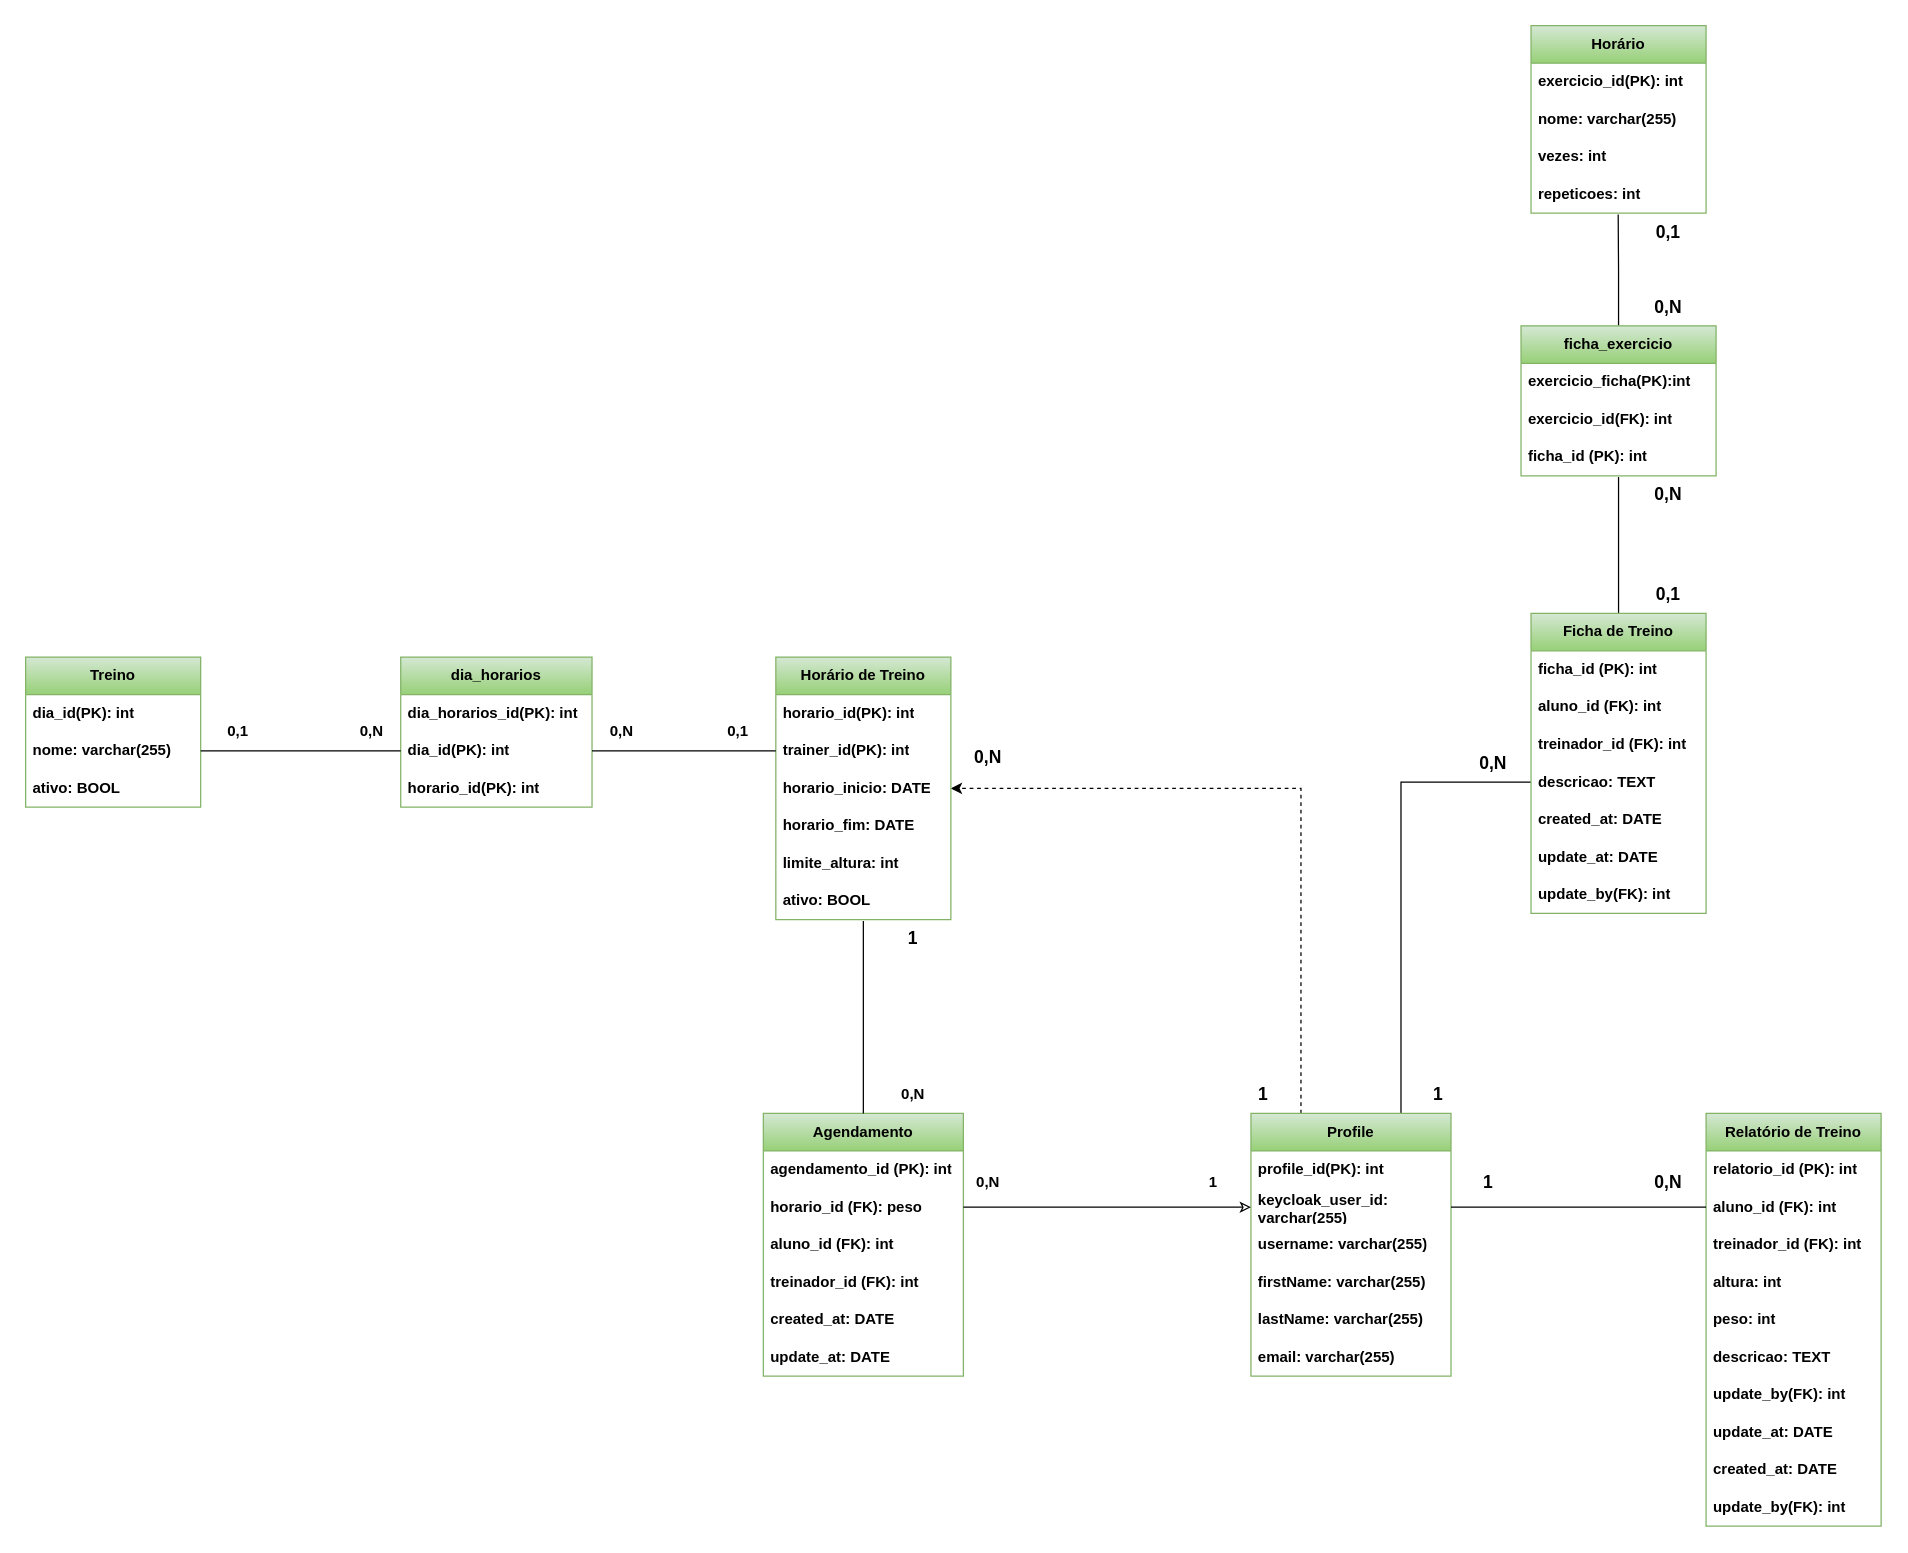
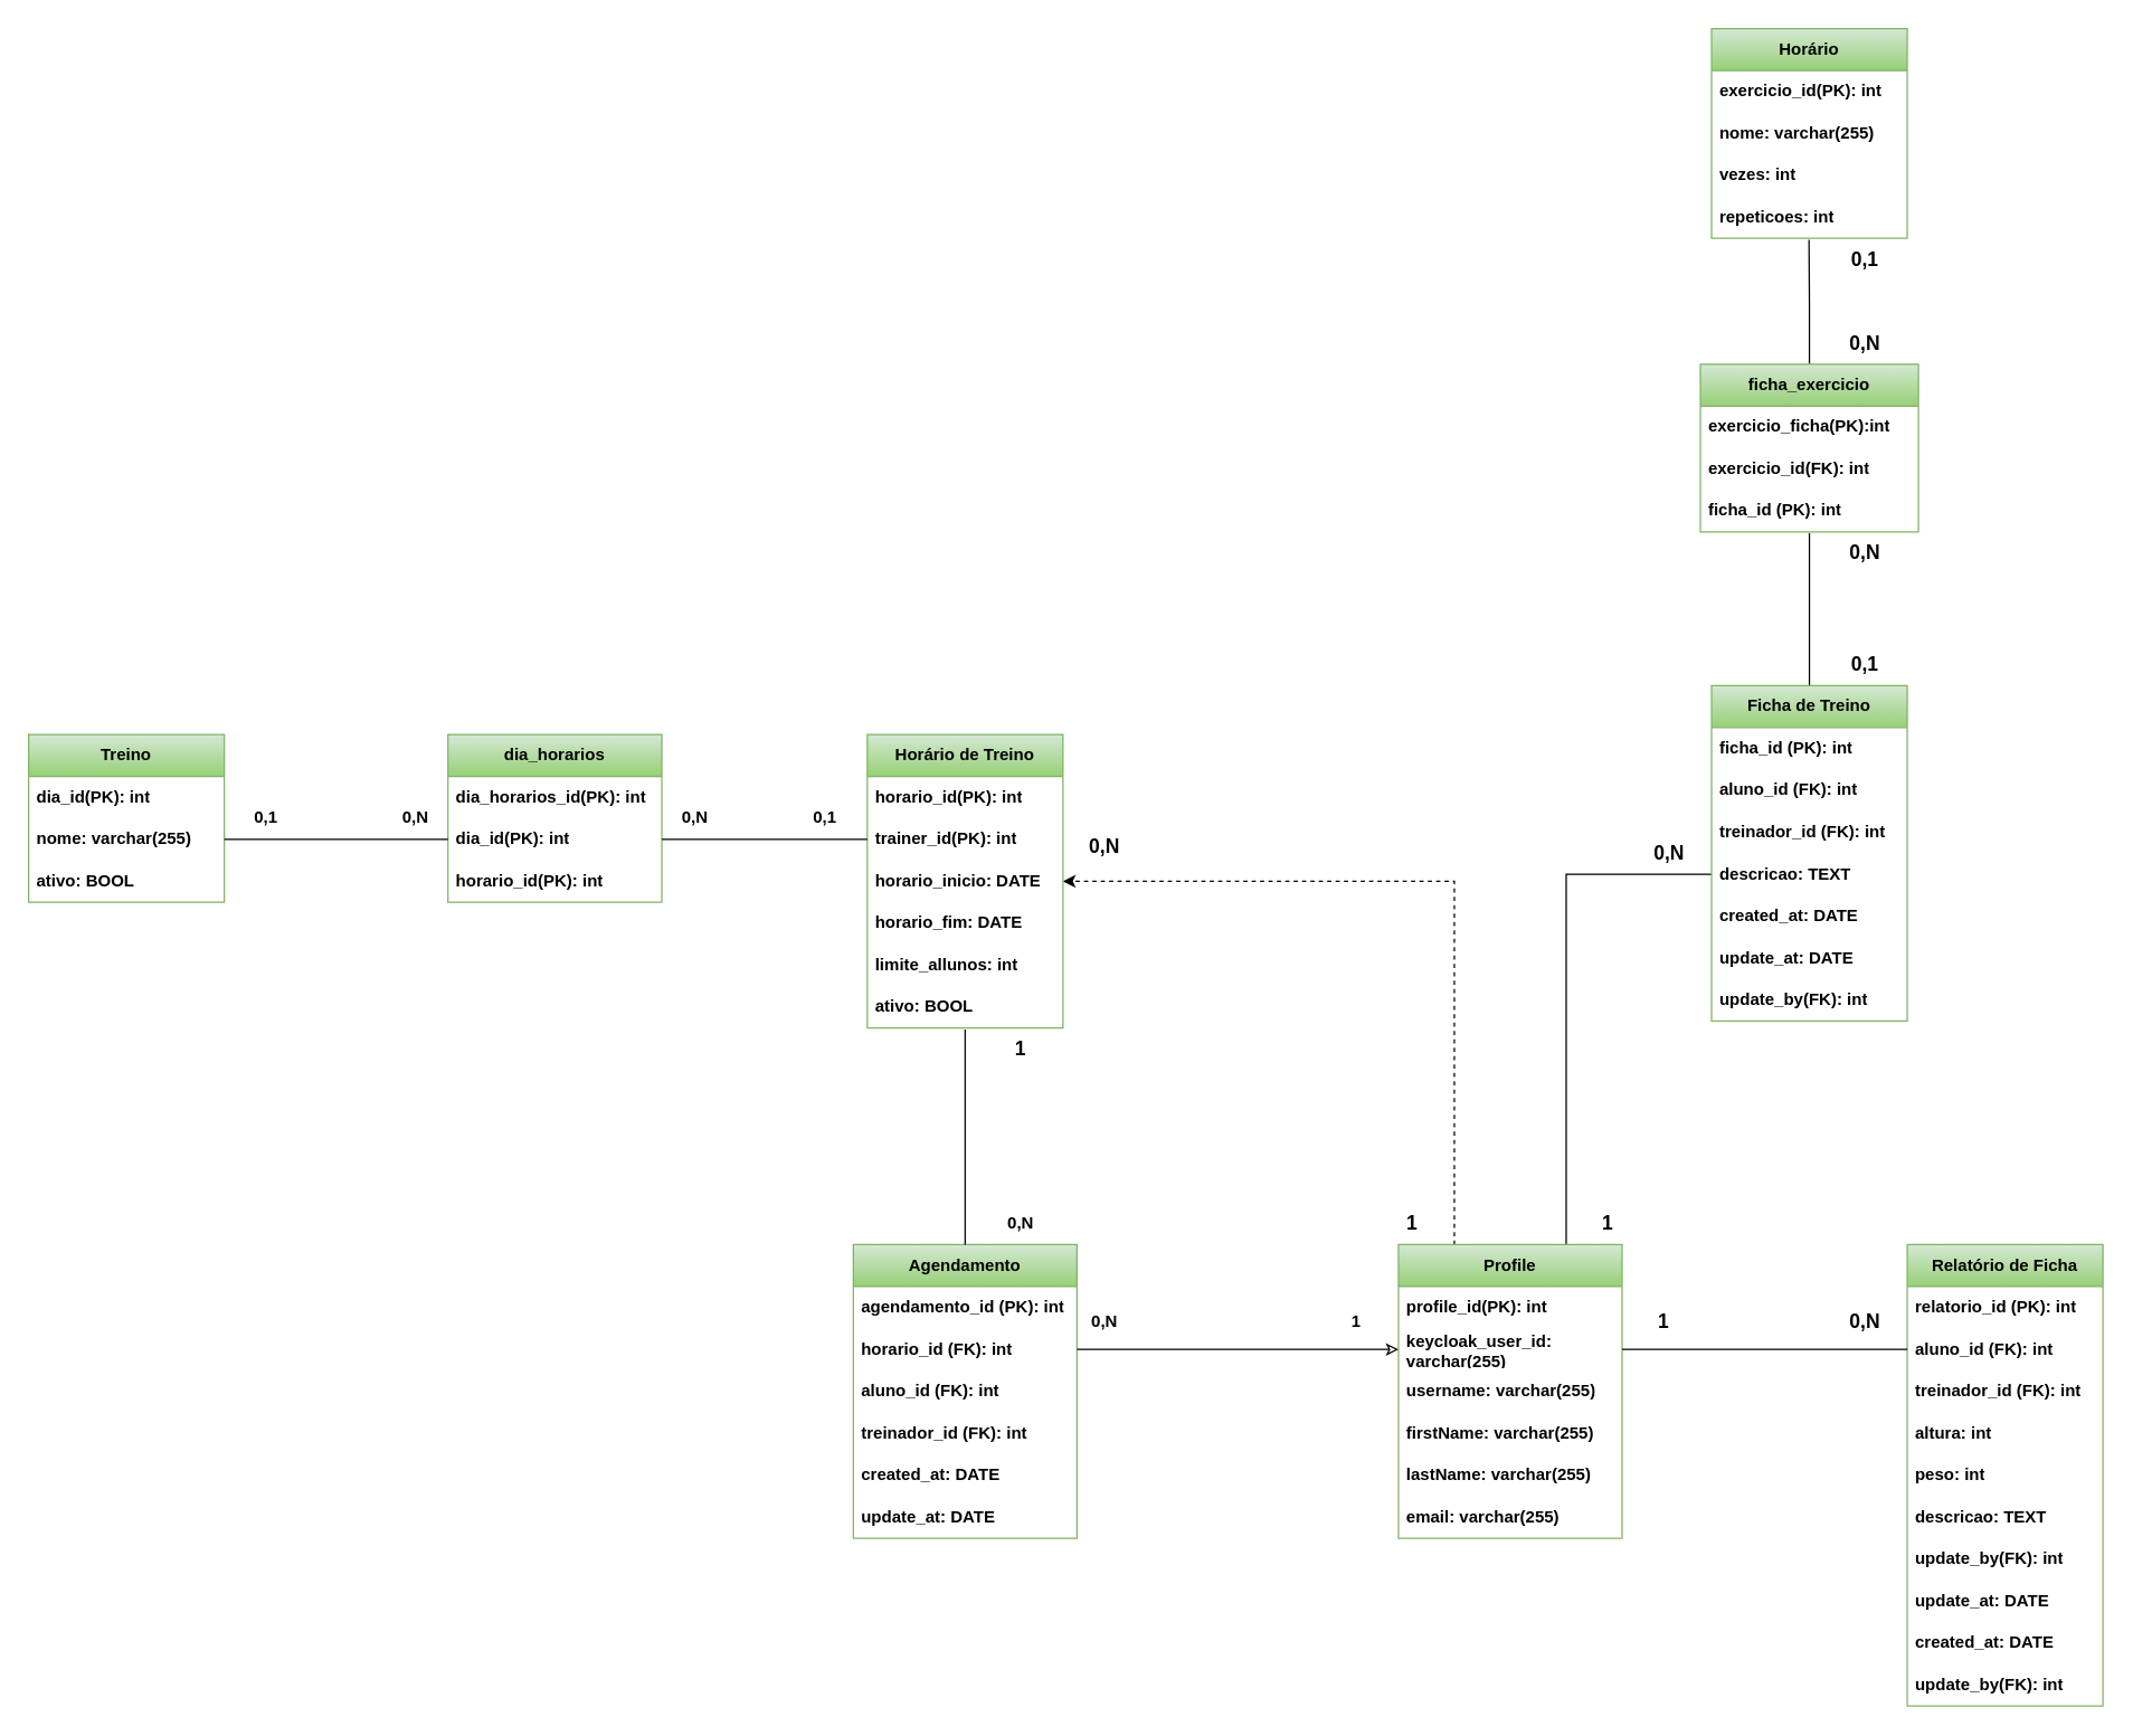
- <mxCell id="43" value="limite_altura&lt;span style=&quot;&quot;&gt;: int&lt;/span&gt;" style="text;strokeColor=none;fillColor=none;align=left;verticalAlign=middle;spacingLeft=4;spacingRight=4;overflow=hidden;points=[[0,0.5],[1,0.5]];portConstraint=eastwest;rotatable=0;whiteSpace=wrap;html=1;fontStyle=1" vertex="1" parent="38"><mxGeometry y="150" width="140" height="30" as="geometry" /></mxCell>
+ <mxCell id="43" value="limite_allunos&lt;span style=&quot;&quot;&gt;: int&lt;/span&gt;" style="text;strokeColor=none;fillColor=none;align=left;verticalAlign=middle;spacingLeft=4;spacingRight=4;overflow=hidden;points=[[0,0.5],[1,0.5]];portConstraint=eastwest;rotatable=0;whiteSpace=wrap;html=1;fontStyle=1" vertex="1" parent="38"><mxGeometry y="150" width="140" height="30" as="geometry" /></mxCell>
- <mxCell id="27" value="Relatório de Treino" style="swimlane;fontStyle=1;childLayout=stackLayout;horizontal=1;startSize=30;horizontalStack=0;resizeParent=1;resizeParentMax=0;resizeLast=0;collapsible=1;marginBottom=0;whiteSpace=wrap;html=1;fillColor=#d5e8d4;gradientColor=#97d077;strokeColor=#82b366;" vertex="1" parent="1"><mxGeometry x="1364" y="890" width="140" height="330" as="geometry" /></mxCell>
+ <mxCell id="27" value="Relatório de Ficha" style="swimlane;fontStyle=1;childLayout=stackLayout;horizontal=1;startSize=30;horizontalStack=0;resizeParent=1;resizeParentMax=0;resizeLast=0;collapsible=1;marginBottom=0;whiteSpace=wrap;html=1;fillColor=#d5e8d4;gradientColor=#97d077;strokeColor=#82b366;" vertex="1" parent="1"><mxGeometry x="1364" y="890" width="140" height="330" as="geometry" /></mxCell>
- <mxCell id="13" value="horario_id (FK): peso" style="text;strokeColor=none;fillColor=none;align=left;verticalAlign=middle;spacingLeft=4;spacingRight=4;overflow=hidden;points=[[0,0.5],[1,0.5]];portConstraint=eastwest;rotatable=0;whiteSpace=wrap;html=1;fontStyle=1" vertex="1" parent="11"><mxGeometry y="60" width="160" height="30" as="geometry" /></mxCell>
+ <mxCell id="13" value="horario_id (FK): int" style="text;strokeColor=none;fillColor=none;align=left;verticalAlign=middle;spacingLeft=4;spacingRight=4;overflow=hidden;points=[[0,0.5],[1,0.5]];portConstraint=eastwest;rotatable=0;whiteSpace=wrap;html=1;fontStyle=1" vertex="1" parent="11"><mxGeometry y="60" width="160" height="30" as="geometry" /></mxCell>
